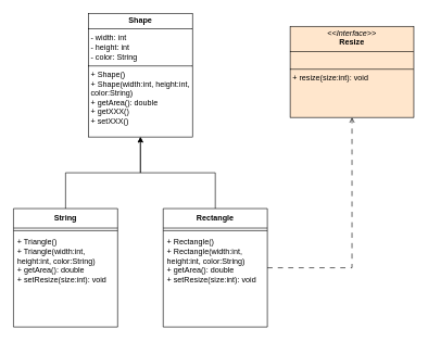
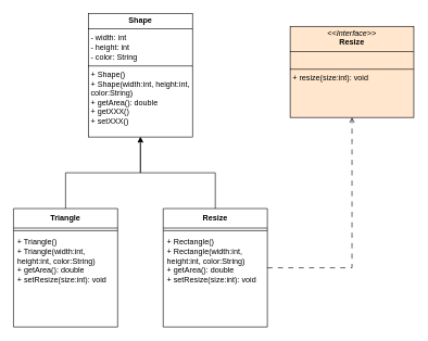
- <mxCell id="5" value="String" style="swimlane;fontStyle=1;align=center;verticalAlign=top;childLayout=stackLayout;horizontal=1;startSize=30;horizontalStack=0;resizeParent=1;resizeParentMax=0;resizeLast=0;collapsible=1;marginBottom=0;whiteSpace=wrap;html=1;" vertex="1" parent="1"><mxGeometry x="20" y="320" width="160" height="182" as="geometry" /></mxCell>
+ <mxCell id="5" value="Triangle" style="swimlane;fontStyle=1;align=center;verticalAlign=top;childLayout=stackLayout;horizontal=1;startSize=30;horizontalStack=0;resizeParent=1;resizeParentMax=0;resizeLast=0;collapsible=1;marginBottom=0;whiteSpace=wrap;html=1;" vertex="1" parent="1"><mxGeometry x="20" y="320" width="160" height="182" as="geometry" /></mxCell>
- <mxCell id="10" value="Rectangle" style="swimlane;fontStyle=1;align=center;verticalAlign=top;childLayout=stackLayout;horizontal=1;startSize=30;horizontalStack=0;resizeParent=1;resizeParentMax=0;resizeLast=0;collapsible=1;marginBottom=0;whiteSpace=wrap;html=1;" vertex="1" parent="1"><mxGeometry x="250" y="320" width="160" height="182" as="geometry" /></mxCell>
+ <mxCell id="10" value="Resize" style="swimlane;fontStyle=1;align=center;verticalAlign=top;childLayout=stackLayout;horizontal=1;startSize=30;horizontalStack=0;resizeParent=1;resizeParentMax=0;resizeLast=0;collapsible=1;marginBottom=0;whiteSpace=wrap;html=1;" vertex="1" parent="1"><mxGeometry x="250" y="320" width="160" height="182" as="geometry" /></mxCell>
